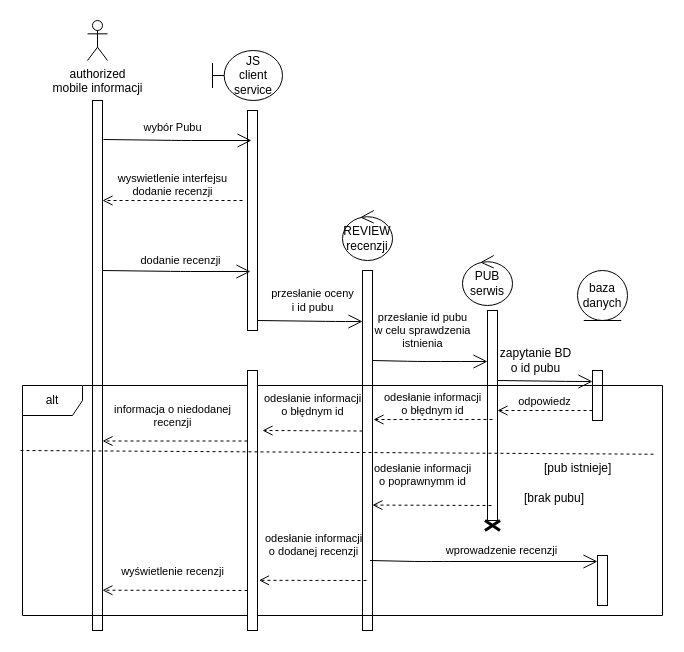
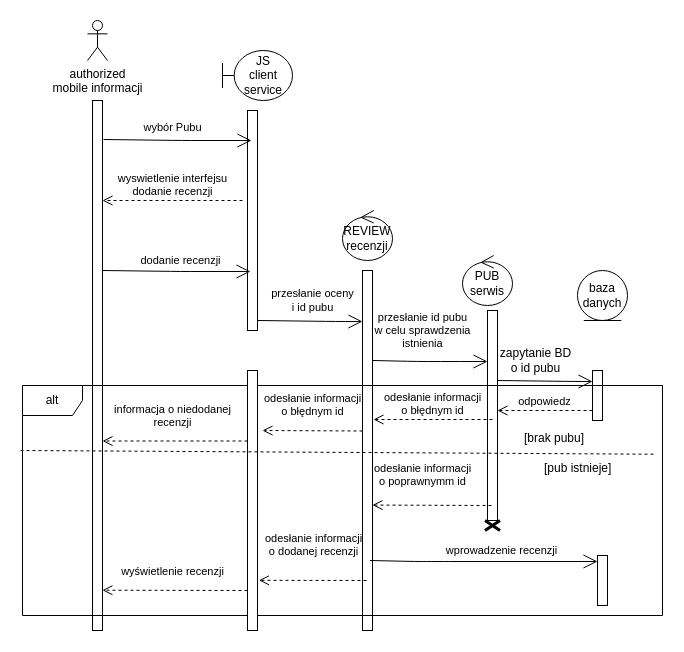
- <mxCell id="3" value="&lt;div&gt;JS&lt;/div&gt;&lt;div&gt;client&lt;br&gt;&lt;/div&gt;&lt;div&gt;service&lt;br&gt;&lt;/div&gt;" style="shape=umlBoundary;whiteSpace=wrap;html=1;" vertex="1" parent="1"><mxGeometry x="212" y="50" width="70" height="50" as="geometry" /></mxCell>
+ <mxCell id="3" value="&lt;div&gt;JS&lt;/div&gt;&lt;div&gt;client&lt;br&gt;&lt;/div&gt;&lt;div&gt;service&lt;br&gt;&lt;/div&gt;" style="shape=umlBoundary;whiteSpace=wrap;html=1;" vertex="1" parent="1"><mxGeometry x="222" y="50" width="70" height="50" as="geometry" /></mxCell>
- <mxCell id="32" value="[brak pubu]" style="text;html=1;resizable=0;points=[];autosize=1;align=left;verticalAlign=top;spacingTop=-4;" vertex="1" parent="1"><mxGeometry x="522" y="488" width="80" height="20" as="geometry" /></mxCell>
+ <mxCell id="32" value="[brak pubu]" style="text;html=1;resizable=0;points=[];autosize=1;align=left;verticalAlign=top;spacingTop=-4;" vertex="1" parent="1"><mxGeometry x="522" y="428" width="80" height="20" as="geometry" /></mxCell>
